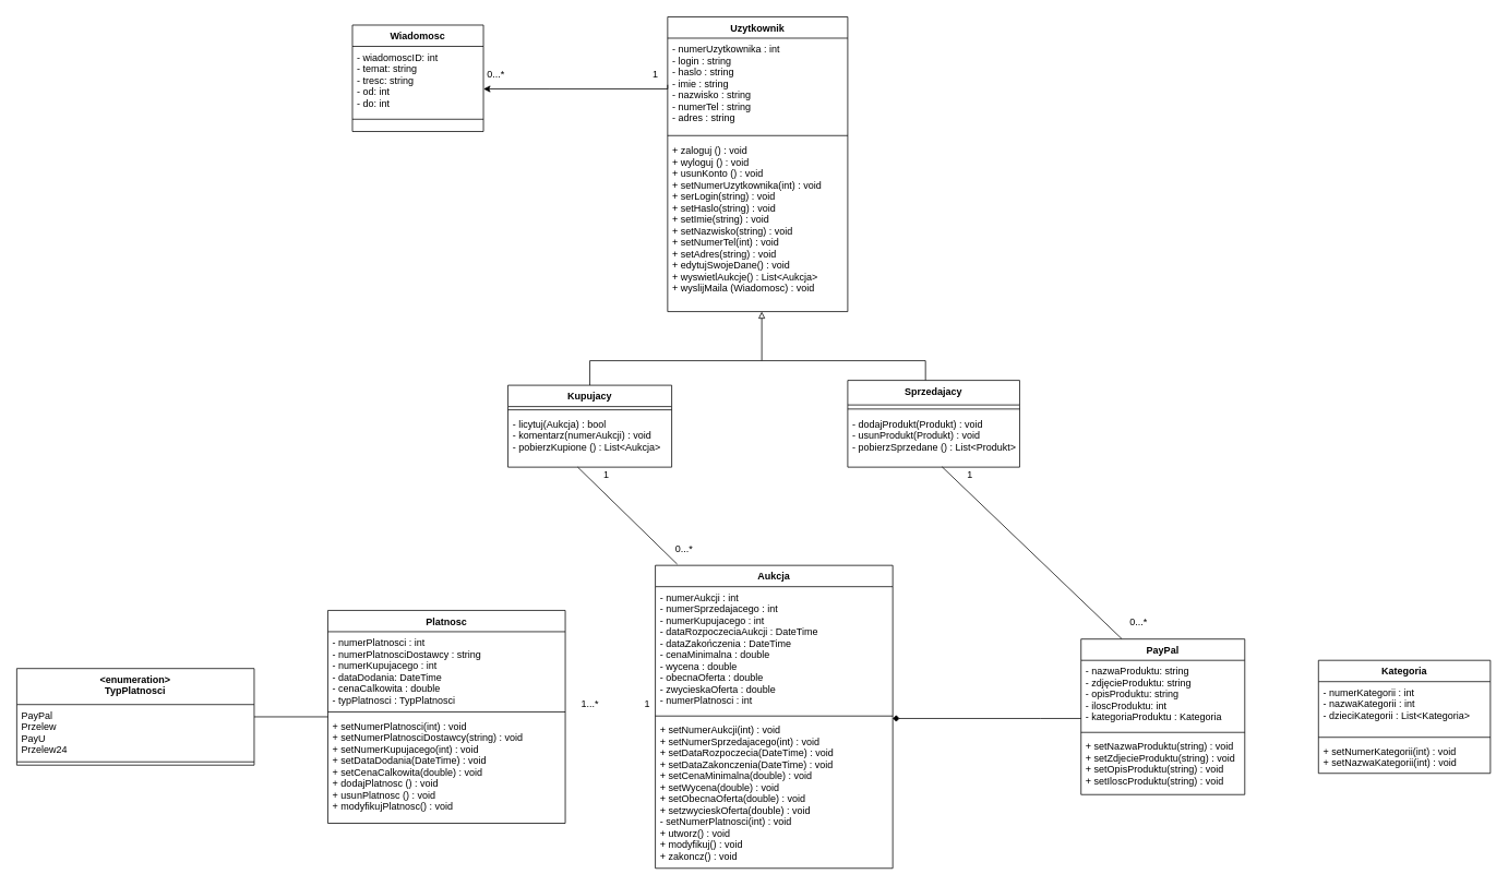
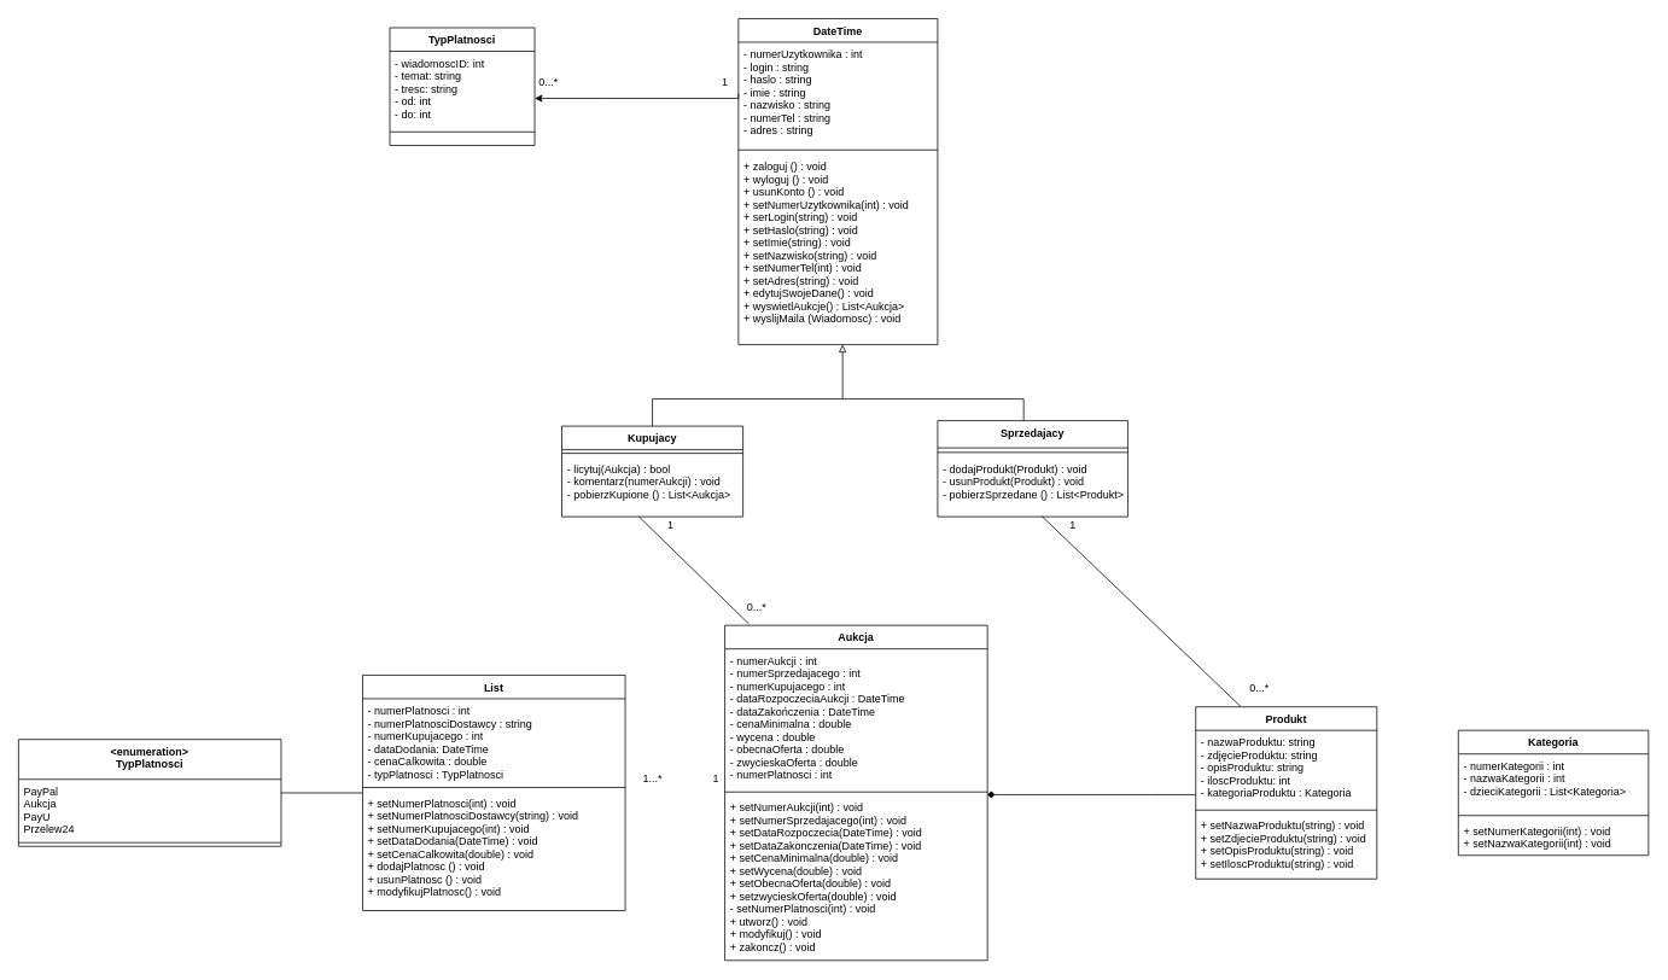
- <mxCell id="5" value="Uzytkownik" style="swimlane;fontStyle=1;align=center;verticalAlign=top;childLayout=stackLayout;horizontal=1;startSize=26;horizontalStack=0;resizeParent=1;resizeParentMax=0;resizeLast=0;collapsible=1;marginBottom=0;" parent="1" vertex="1"><mxGeometry x="815" y="20" width="220" height="360" as="geometry" /></mxCell>
+ <mxCell id="5" value="DateTime" style="swimlane;fontStyle=1;align=center;verticalAlign=top;childLayout=stackLayout;horizontal=1;startSize=26;horizontalStack=0;resizeParent=1;resizeParentMax=0;resizeLast=0;collapsible=1;marginBottom=0;" parent="1" vertex="1"><mxGeometry x="815" y="20" width="220" height="360" as="geometry" /></mxCell>
- <mxCell id="15" value="Wiadomosc" style="swimlane;fontStyle=1;align=center;verticalAlign=top;childLayout=stackLayout;horizontal=1;startSize=26;horizontalStack=0;resizeParent=1;resizeParentMax=0;resizeLast=0;collapsible=1;marginBottom=0;" parent="1" vertex="1"><mxGeometry x="430" y="30" width="160" height="130" as="geometry" /></mxCell>
+ <mxCell id="15" value="TypPlatnosci" style="swimlane;fontStyle=1;align=center;verticalAlign=top;childLayout=stackLayout;horizontal=1;startSize=26;horizontalStack=0;resizeParent=1;resizeParentMax=0;resizeLast=0;collapsible=1;marginBottom=0;" parent="1" vertex="1"><mxGeometry x="430" y="30" width="160" height="130" as="geometry" /></mxCell>
- <mxCell id="36" value="Platnosc" style="swimlane;fontStyle=1;align=center;verticalAlign=top;childLayout=stackLayout;horizontal=1;startSize=26;horizontalStack=0;resizeParent=1;resizeParentMax=0;resizeLast=0;collapsible=1;marginBottom=0;" vertex="1" parent="1"><mxGeometry x="400" y="745" width="290" height="260" as="geometry" /></mxCell>
+ <mxCell id="36" value="List" style="swimlane;fontStyle=1;align=center;verticalAlign=top;childLayout=stackLayout;horizontal=1;startSize=26;horizontalStack=0;resizeParent=1;resizeParentMax=0;resizeLast=0;collapsible=1;marginBottom=0;" vertex="1" parent="1"><mxGeometry x="400" y="745" width="290" height="260" as="geometry" /></mxCell>
- <mxCell id="28" value="PayPal" style="swimlane;fontStyle=1;align=center;verticalAlign=top;childLayout=stackLayout;horizontal=1;startSize=26;horizontalStack=0;resizeParent=1;resizeParentMax=0;resizeLast=0;collapsible=1;marginBottom=0;" parent="1" vertex="1"><mxGeometry x="1320" y="780" width="200" height="190" as="geometry" /></mxCell>
+ <mxCell id="28" value="Produkt" style="swimlane;fontStyle=1;align=center;verticalAlign=top;childLayout=stackLayout;horizontal=1;startSize=26;horizontalStack=0;resizeParent=1;resizeParentMax=0;resizeLast=0;collapsible=1;marginBottom=0;" parent="1" vertex="1"><mxGeometry x="1320" y="780" width="200" height="190" as="geometry" /></mxCell>
- <mxCell id="41" value="PayPal&#10;Przelew&#10;PayU&#10;Przelew24" style="text;strokeColor=none;fillColor=none;align=left;verticalAlign=top;spacingLeft=4;spacingRight=4;overflow=hidden;rotatable=0;points=[[0,0.5],[1,0.5]];portConstraint=eastwest;" vertex="1" parent="40"><mxGeometry y="44" width="290" height="66" as="geometry" /></mxCell>
+ <mxCell id="41" value="PayPal&#10;Aukcja&#10;PayU&#10;Przelew24" style="text;strokeColor=none;fillColor=none;align=left;verticalAlign=top;spacingLeft=4;spacingRight=4;overflow=hidden;rotatable=0;points=[[0,0.5],[1,0.5]];portConstraint=eastwest;" vertex="1" parent="40"><mxGeometry y="44" width="290" height="66" as="geometry" /></mxCell>
